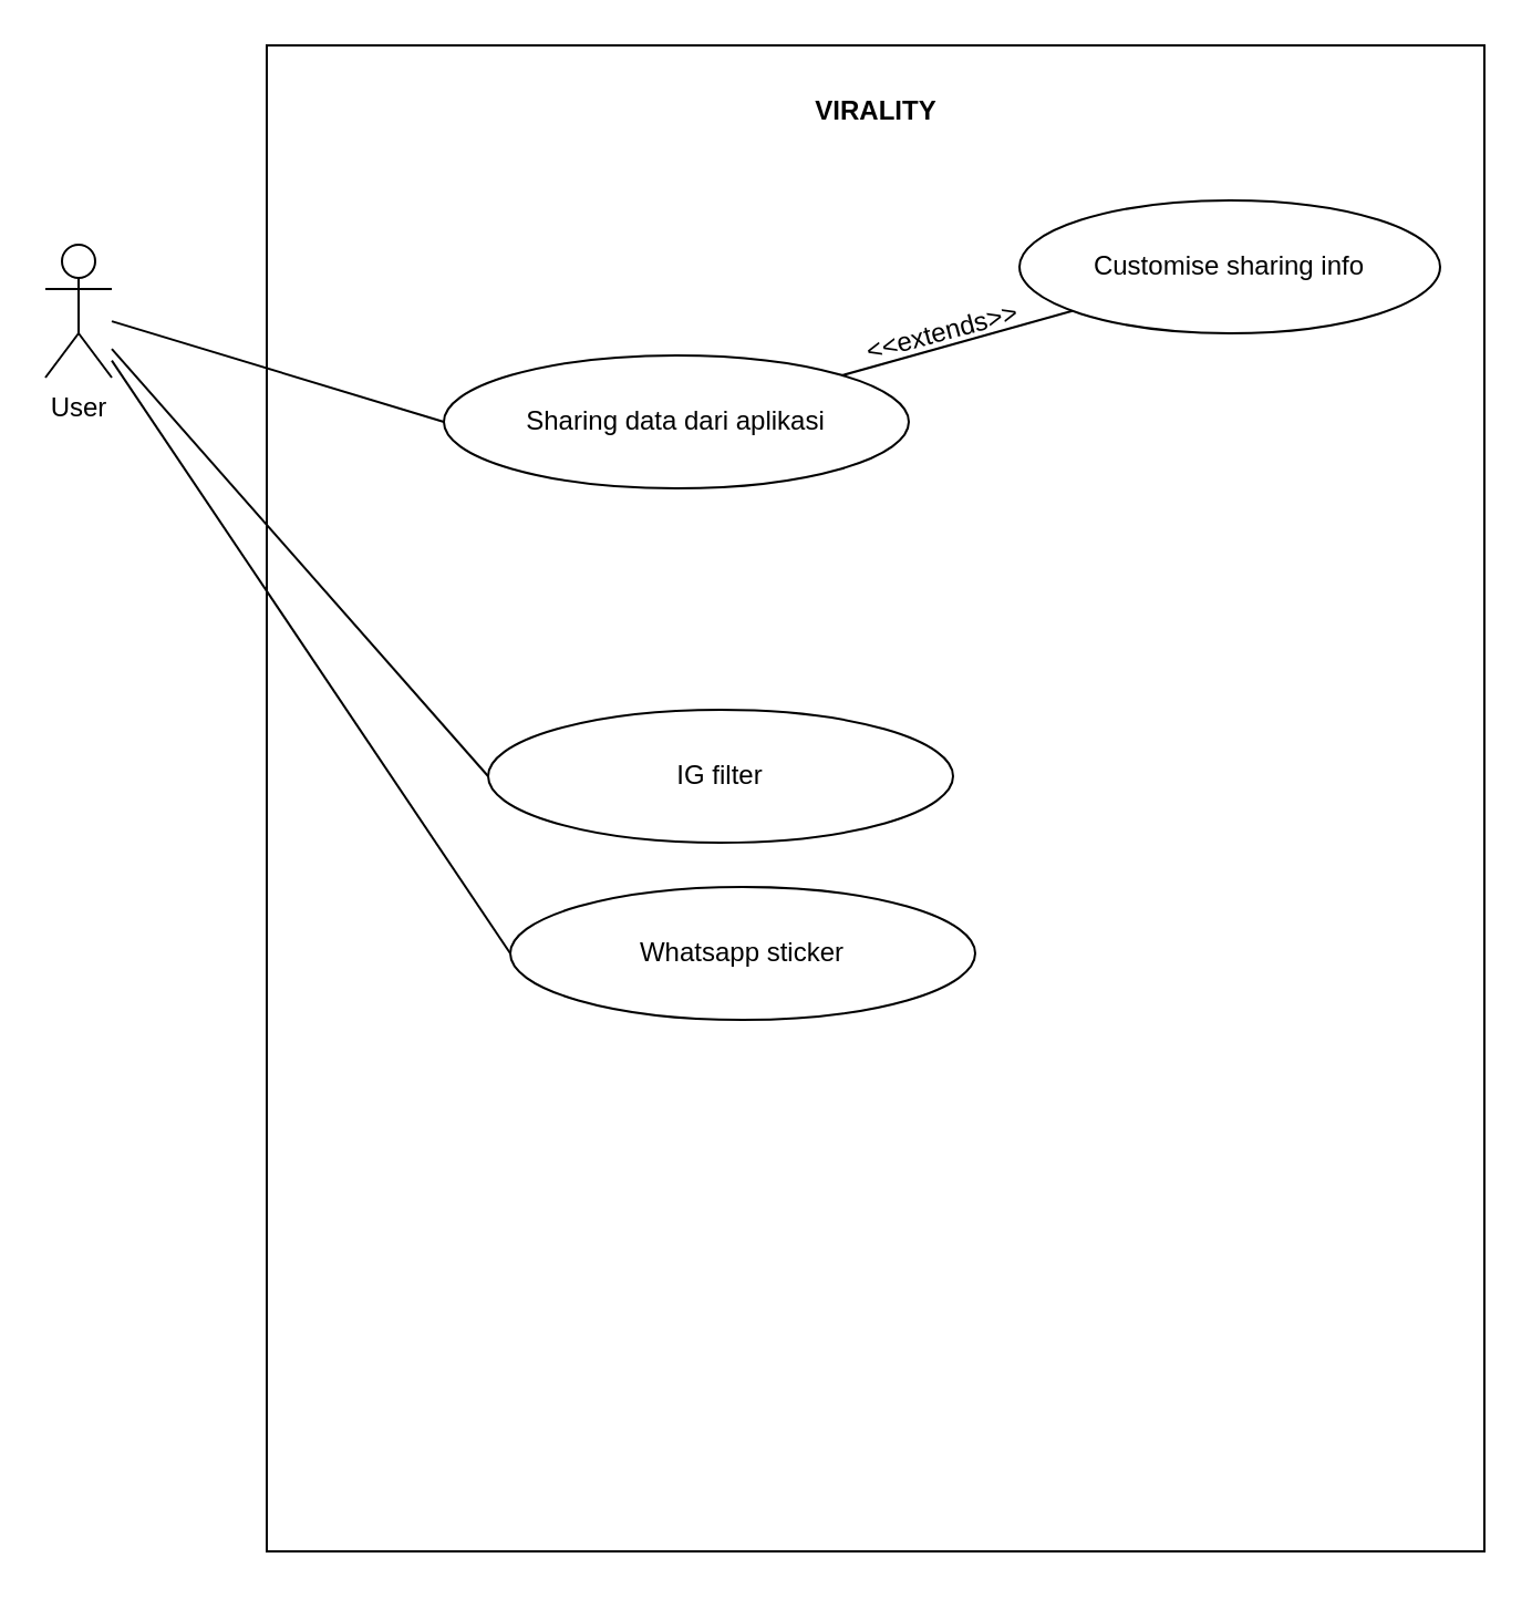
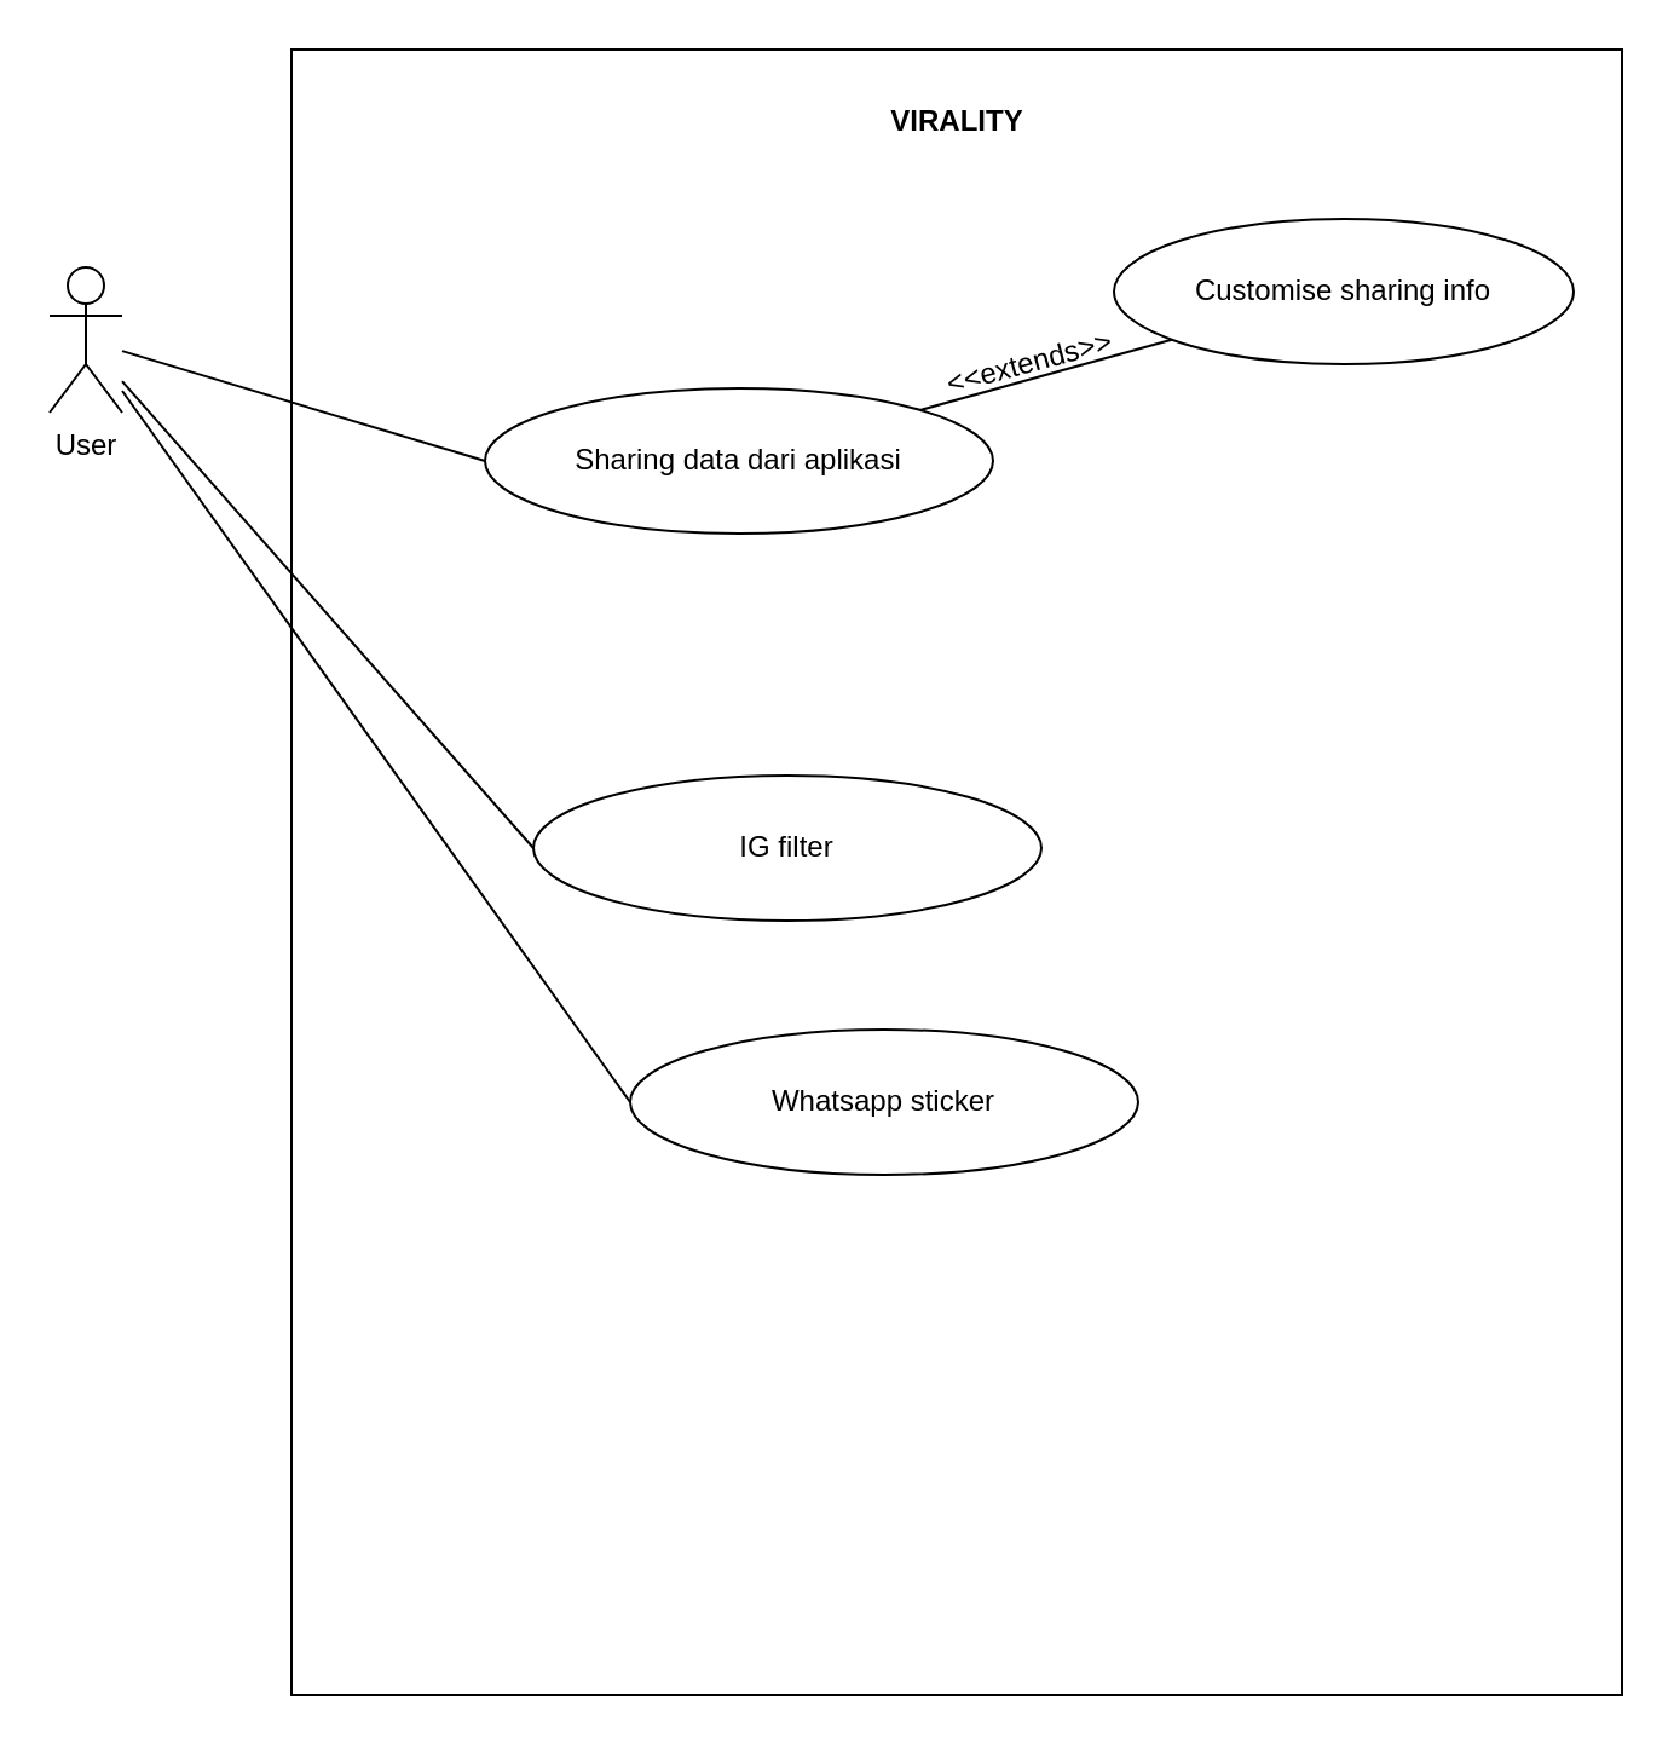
- <mxCell id="12" value="Whatsapp sticker" style="ellipse;whiteSpace=wrap;html=1;" vertex="1" parent="1"><mxGeometry x="230" y="400" width="210" height="60" as="geometry" /></mxCell>
+ <mxCell id="12" value="Whatsapp sticker" style="ellipse;whiteSpace=wrap;html=1;" vertex="1" parent="1"><mxGeometry x="260" y="425" width="210" height="60" as="geometry" /></mxCell>
